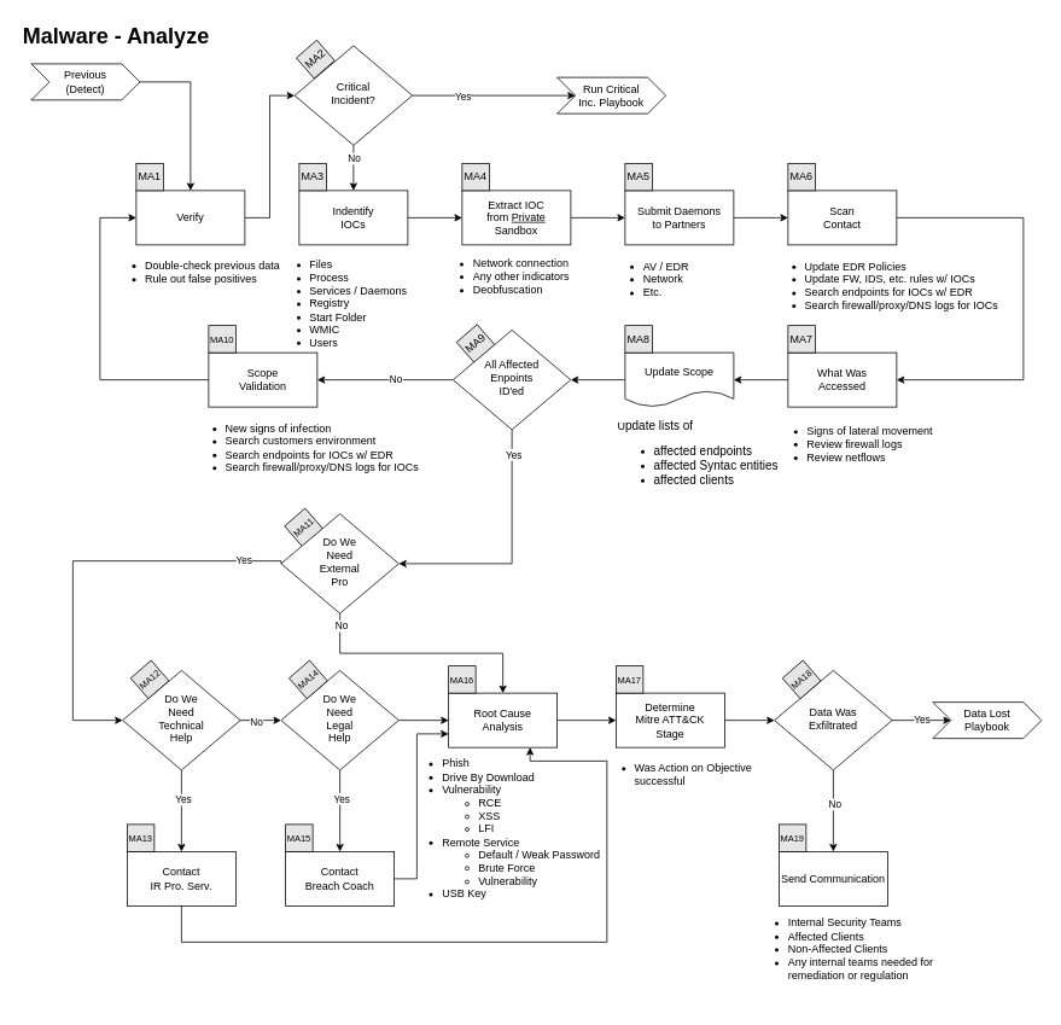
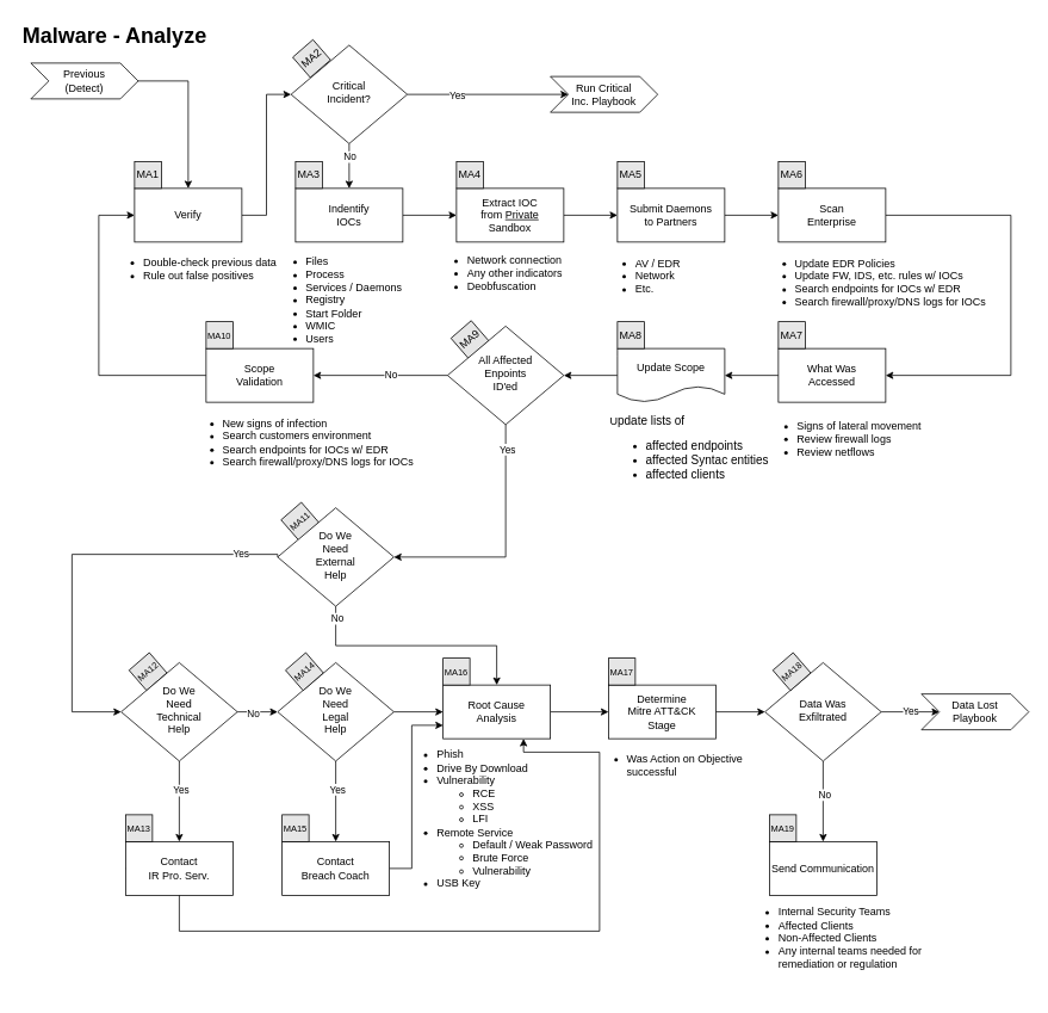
- <mxCell id="20" value="Scan&lt;br&gt;Contact" style="whiteSpace=wrap;html=1;" parent="1" vertex="1"><mxGeometry x="870" y="210" width="120" height="60" as="geometry" /></mxCell>
+ <mxCell id="20" value="Scan&lt;br&gt;Enterprise" style="whiteSpace=wrap;html=1;" parent="1" vertex="1"><mxGeometry x="870" y="210" width="120" height="60" as="geometry" /></mxCell>
- <mxCell id="40" value="&lt;div&gt;Do We &lt;br&gt;&lt;/div&gt;&lt;div&gt;Need&lt;/div&gt;&lt;div&gt;External&lt;/div&gt;&lt;div&gt;Pro&lt;br&gt;&lt;/div&gt;" style="rhombus;whiteSpace=wrap;html=1;shadow=0;fontFamily=Helvetica;fontSize=12;align=center;strokeWidth=1;spacing=6;spacingTop=-4;" parent="1" vertex="1"><mxGeometry x="310" y="567" width="130" height="110" as="geometry" /></mxCell>
+ <mxCell id="40" value="&lt;div&gt;Do We &lt;br&gt;&lt;/div&gt;&lt;div&gt;Need&lt;/div&gt;&lt;div&gt;External&lt;/div&gt;&lt;div&gt;Help&lt;br&gt;&lt;/div&gt;" style="rhombus;whiteSpace=wrap;html=1;shadow=0;fontFamily=Helvetica;fontSize=12;align=center;strokeWidth=1;spacing=6;spacingTop=-4;" parent="1" vertex="1"><mxGeometry x="310" y="567" width="130" height="110" as="geometry" /></mxCell>
